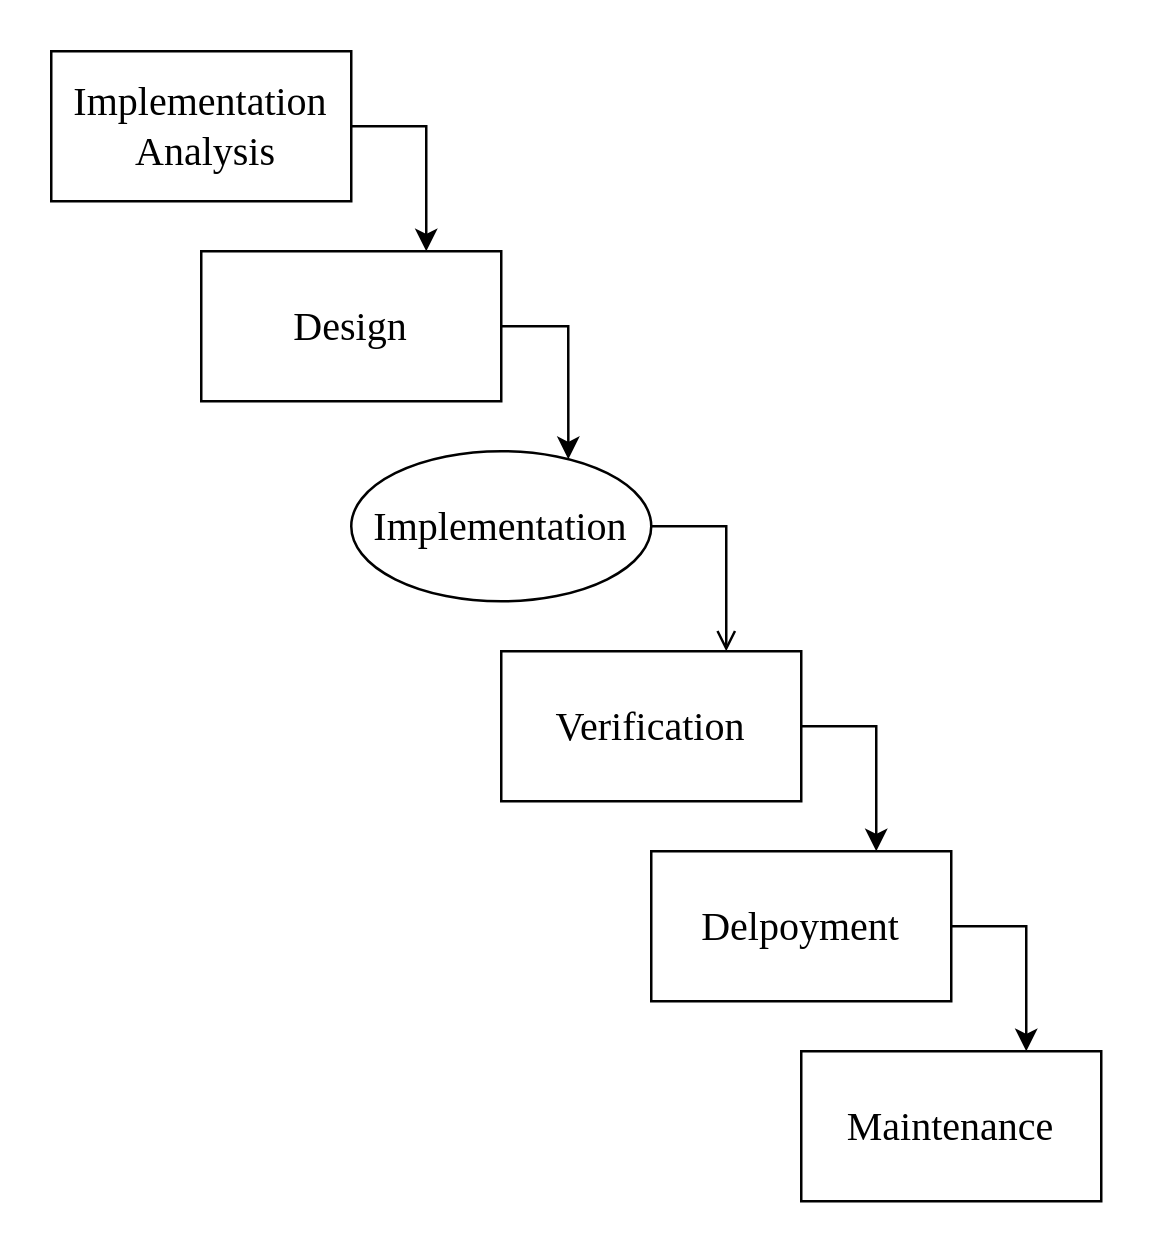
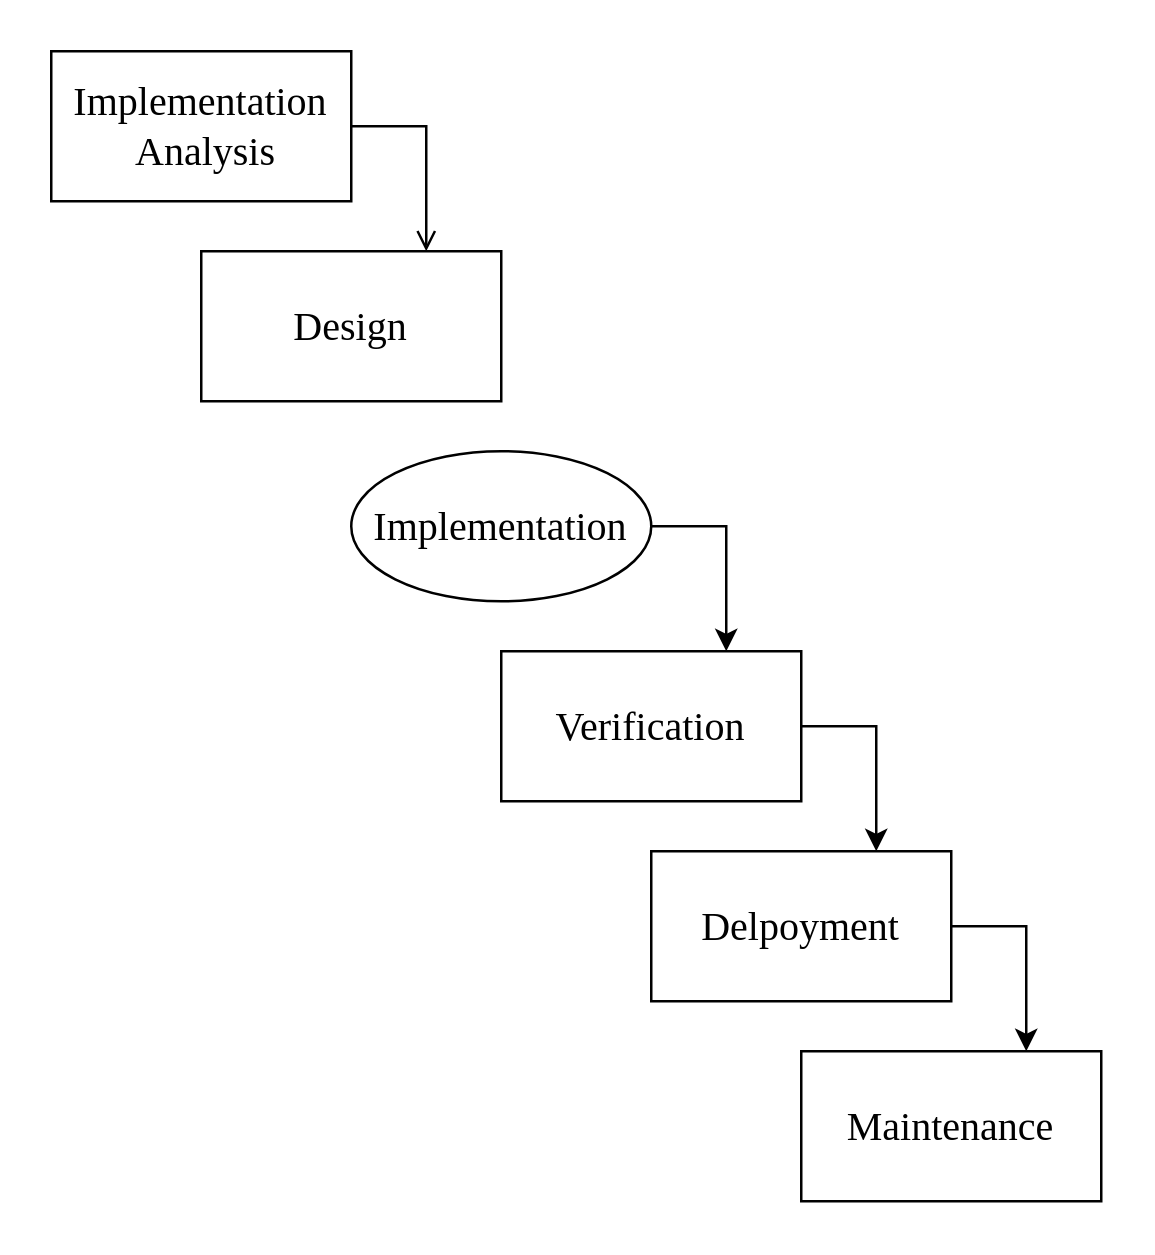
- <mxCell id="2" style="edgeStyle=orthogonalEdgeStyle;rounded=0;orthogonalLoop=1;jettySize=auto;html=1;entryX=0.75;entryY=0;entryDx=0;entryDy=0;fontFamily=Times New Roman;fontSize=16;" edge="1" parent="1" source="3" target="5"><mxGeometry relative="1" as="geometry"><Array as="points"><mxPoint x="170" y="50" /></Array></mxGeometry></mxCell>
+ <mxCell id="2" style="edgeStyle=orthogonalEdgeStyle;rounded=0;orthogonalLoop=1;jettySize=auto;html=1;entryX=0.75;entryY=0;entryDx=0;entryDy=0;fontFamily=Times New Roman;fontSize=16;endArrow=open;" edge="1" parent="1" source="3" target="5"><mxGeometry relative="1" as="geometry"><Array as="points"><mxPoint x="170" y="50" /></Array></mxGeometry></mxCell>
- <mxCell id="4" style="edgeStyle=orthogonalEdgeStyle;rounded=0;orthogonalLoop=1;jettySize=auto;html=1;exitX=1;exitY=0.5;exitDx=0;exitDy=0;entryX=0.75;entryY=0;entryDx=0;entryDy=0;fontFamily=Times New Roman;fontSize=16;" edge="1" parent="1" source="5" target="7"><mxGeometry relative="1" as="geometry" /></mxCell>
- <mxCell id="6" style="edgeStyle=orthogonalEdgeStyle;rounded=0;orthogonalLoop=1;jettySize=auto;html=1;exitX=1;exitY=0.5;exitDx=0;exitDy=0;entryX=0.75;entryY=0;entryDx=0;entryDy=0;fontFamily=Times New Roman;fontSize=16;endArrow=open;" edge="1" parent="1" source="7" target="9"><mxGeometry relative="1" as="geometry" /></mxCell>
+ <mxCell id="6" style="edgeStyle=orthogonalEdgeStyle;rounded=0;orthogonalLoop=1;jettySize=auto;html=1;exitX=1;exitY=0.5;exitDx=0;exitDy=0;entryX=0.75;entryY=0;entryDx=0;entryDy=0;fontFamily=Times New Roman;fontSize=16;" edge="1" parent="1" source="7" target="9"><mxGeometry relative="1" as="geometry" /></mxCell>
